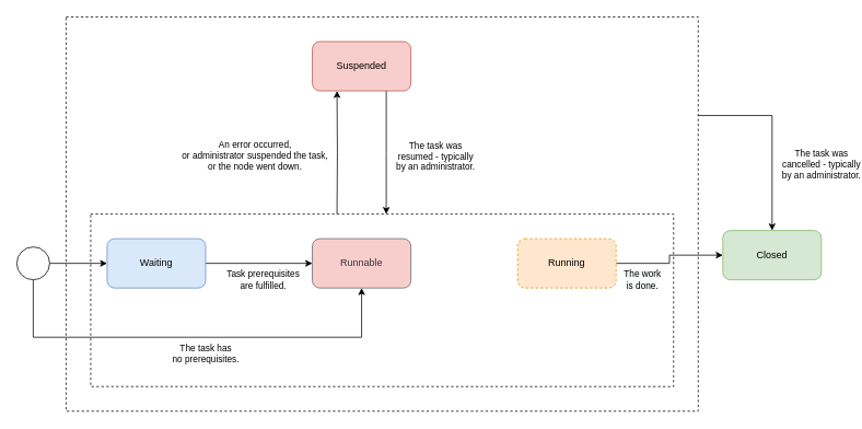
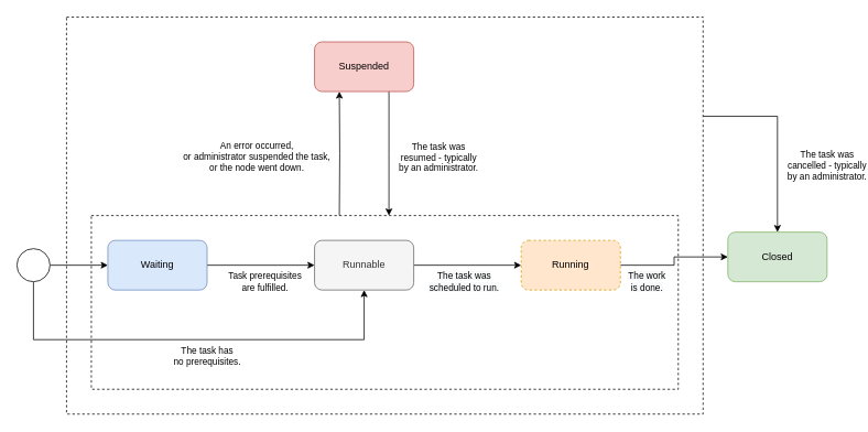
- <mxCell id="9" value="Runnable" style="rounded=1;whiteSpace=wrap;html=1;fillColor=#f8cecc;strokeColor=#666666;fontColor=#333333;" parent="1" vertex="1"><mxGeometry x="380" y="290" width="120" height="60" as="geometry" /></mxCell>
+ <mxCell id="9" value="Runnable" style="rounded=1;whiteSpace=wrap;html=1;fillColor=#f5f5f5;strokeColor=#666666;fontColor=#333333;" parent="1" vertex="1"><mxGeometry x="380" y="290" width="120" height="60" as="geometry" /></mxCell>
+ <mxCell id="8" value="&lt;span style=&quot;background-color: rgb(248 , 249 , 250)&quot;&gt;The task was&lt;br&gt;scheduled to run.&lt;/span&gt;" style="edgeStyle=orthogonalEdgeStyle;rounded=0;orthogonalLoop=1;jettySize=auto;html=1;exitX=1;exitY=0.5;exitDx=0;exitDy=0;entryX=0;entryY=0.5;entryDx=0;entryDy=0;" parent="1" source="9" target="12" edge="1"><mxGeometry x="-0.059" y="-20" relative="1" as="geometry"><mxPoint as="offset" /></mxGeometry></mxCell>
